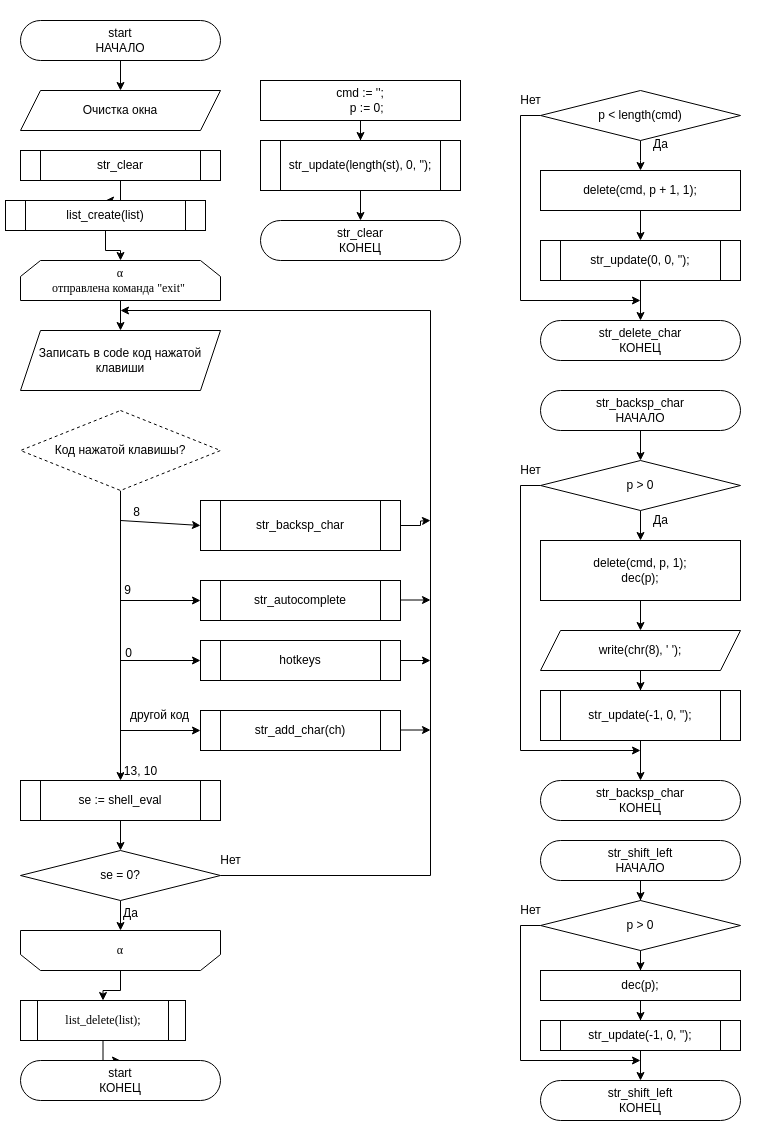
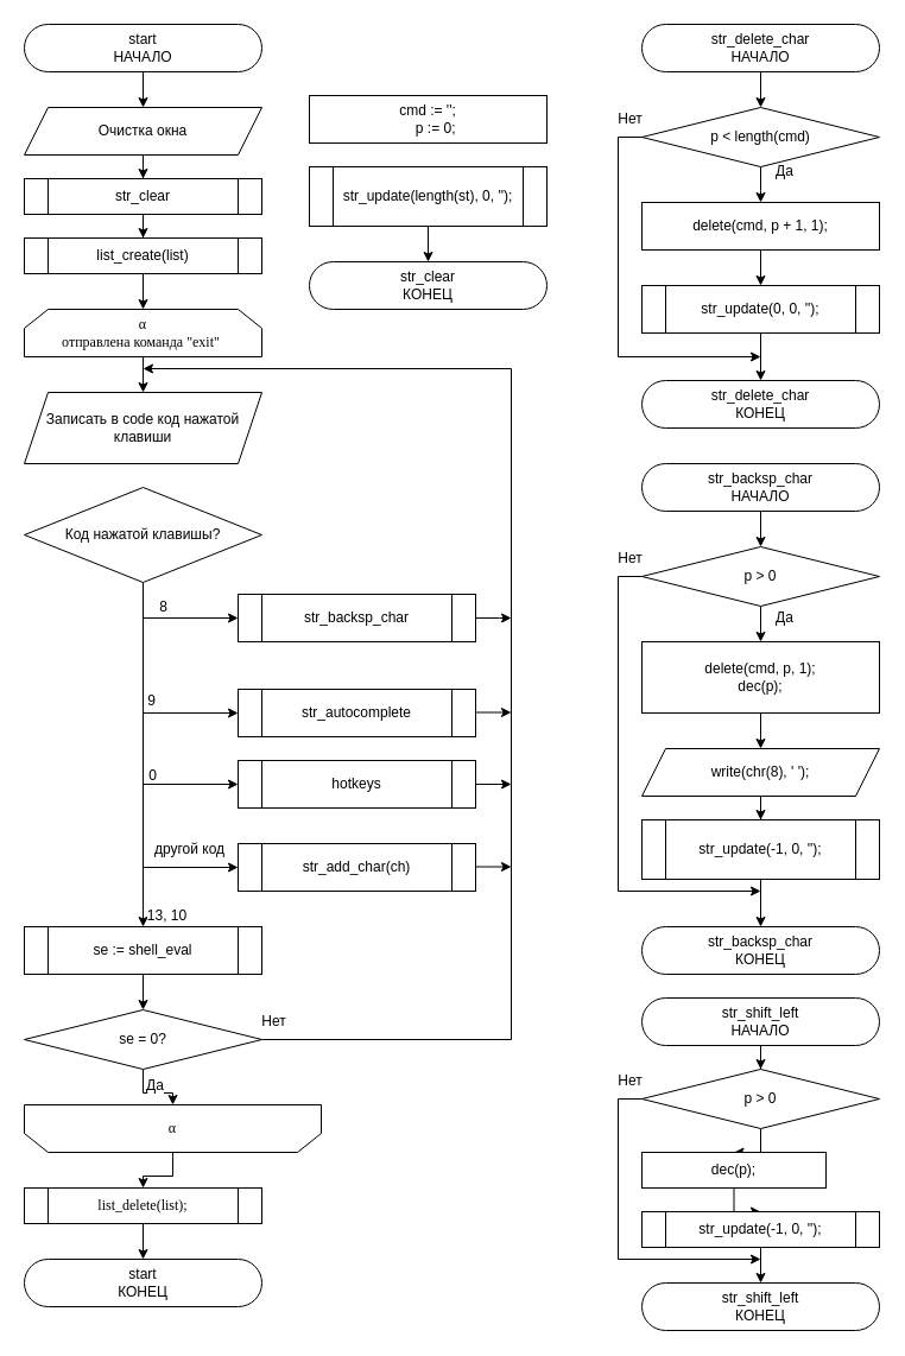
+ <mxCell id="47" value="str_delete_char&lt;br style=&quot;font-size: 12px&quot;&gt;НАЧАЛО" style="rounded=1;whiteSpace=wrap;html=1;arcSize=50;strokeWidth=1;fontSize=12;" vertex="1" parent="1"><mxGeometry x="540" y="20" width="200" height="40" as="geometry" /></mxCell>
+ <mxCell id="46" value="" style="edgeStyle=orthogonalEdgeStyle;rounded=0;orthogonalLoop=1;jettySize=auto;html=1;strokeWidth=1;fontSize=12;" edge="1" parent="1" source="47" target="50"><mxGeometry relative="1" as="geometry" /></mxCell>
- <mxCell id="41" value="" style="edgeStyle=orthogonalEdgeStyle;rounded=0;orthogonalLoop=1;jettySize=auto;html=1;strokeWidth=1;fontSize=12;" edge="1" parent="1" source="42" target="44"><mxGeometry relative="1" as="geometry" /></mxCell>
+ <mxCell id="4" value="" style="edgeStyle=orthogonalEdgeStyle;rounded=0;orthogonalLoop=1;jettySize=auto;html=1;strokeWidth=1;fontSize=12;" edge="1" parent="1" source="5" target="7"><mxGeometry relative="1" as="geometry" /></mxCell>
- <mxCell id="9" value="list_create(list)" style="shape=process;whiteSpace=wrap;html=1;backgroundOutline=1;strokeWidth=1;fontSize=12;" vertex="1" parent="1"><mxGeometry x="5" y="200" width="200" height="30" as="geometry" /></mxCell>
+ <mxCell id="9" value="list_create(list)" style="shape=process;whiteSpace=wrap;html=1;backgroundOutline=1;strokeWidth=1;fontSize=12;" vertex="1" parent="1"><mxGeometry x="20" y="200" width="200" height="30" as="geometry" /></mxCell>
- <mxCell id="13" value="Код нажатой клавишы?" style="rhombus;whiteSpace=wrap;html=1;strokeWidth=1;fontSize=12;dashed=1;" vertex="1" parent="1"><mxGeometry x="20" y="410" width="200" height="80" as="geometry" /></mxCell>
+ <mxCell id="13" value="Код нажатой клавишы?" style="rhombus;whiteSpace=wrap;html=1;strokeWidth=1;fontSize=12;" vertex="1" parent="1"><mxGeometry x="20" y="410" width="200" height="80" as="geometry" /></mxCell>
- <mxCell id="23" value="str_backsp_char" style="shape=process;whiteSpace=wrap;html=1;backgroundOutline=1;strokeWidth=1;fontSize=12;" vertex="1" parent="1"><mxGeometry x="200" y="500" width="200" height="50" as="geometry" /></mxCell>
+ <mxCell id="23" value="str_backsp_char" style="shape=process;whiteSpace=wrap;html=1;backgroundOutline=1;strokeWidth=1;fontSize=12;" vertex="1" parent="1"><mxGeometry x="200" y="500" width="200" height="40" as="geometry" /></mxCell>
- <mxCell id="20" value="α" style="shape=loopLimit;whiteSpace=wrap;html=1;rounded=0;shadow=0;strokeWidth=1;fillColor=#ffffff;fontFamily=Times New Roman;fontSize=12;direction=west;" vertex="1" parent="1"><mxGeometry x="20" y="930" width="200" height="40" as="geometry" /></mxCell>
+ <mxCell id="20" value="α" style="shape=loopLimit;whiteSpace=wrap;html=1;rounded=0;shadow=0;strokeWidth=1;fillColor=#ffffff;fontFamily=Times New Roman;fontSize=12;direction=west;" vertex="1" parent="1"><mxGeometry x="20" y="930" width="250" height="40" as="geometry" /></mxCell>
- <mxCell id="74" value="dec(p);" style="whiteSpace=wrap;html=1;strokeWidth=1;" vertex="1" parent="1"><mxGeometry x="540" y="970" width="200" height="30" as="geometry" /></mxCell>
+ <mxCell id="74" value="dec(p);" style="whiteSpace=wrap;html=1;strokeWidth=1;" vertex="1" parent="1"><mxGeometry x="540" y="970" width="155" height="30" as="geometry" /></mxCell>
- <mxCell id="39" value="list_delete(list);" style="shape=process;whiteSpace=wrap;html=1;backgroundOutline=1;rounded=0;shadow=0;fontFamily=Times New Roman;strokeWidth=1;" vertex="1" parent="1"><mxGeometry x="20" y="1000" width="165" height="40" as="geometry" /></mxCell>
+ <mxCell id="39" value="list_delete(list);" style="shape=process;whiteSpace=wrap;html=1;backgroundOutline=1;rounded=0;shadow=0;fontFamily=Times New Roman;strokeWidth=1;" vertex="1" parent="1"><mxGeometry x="20" y="1000" width="200" height="30" as="geometry" /></mxCell>
